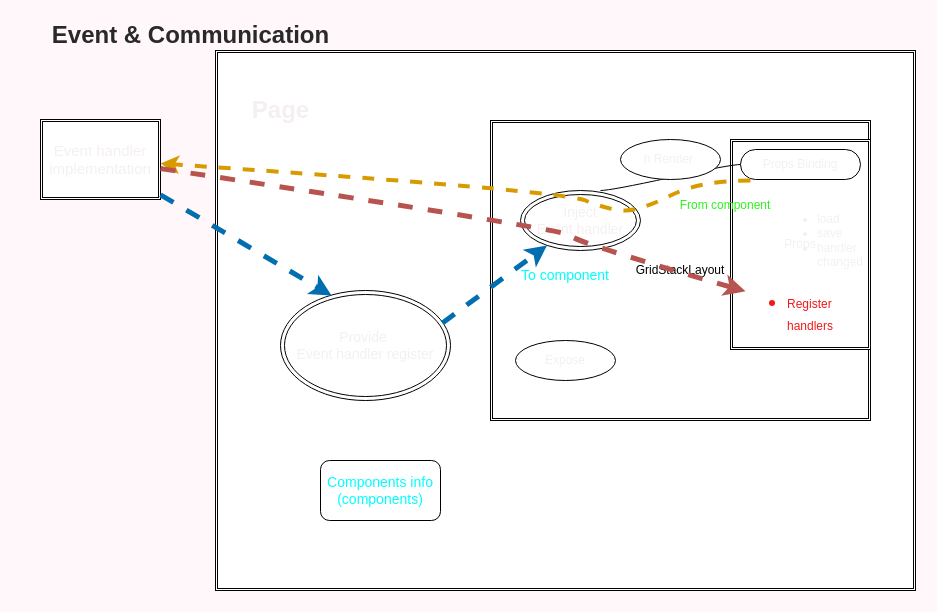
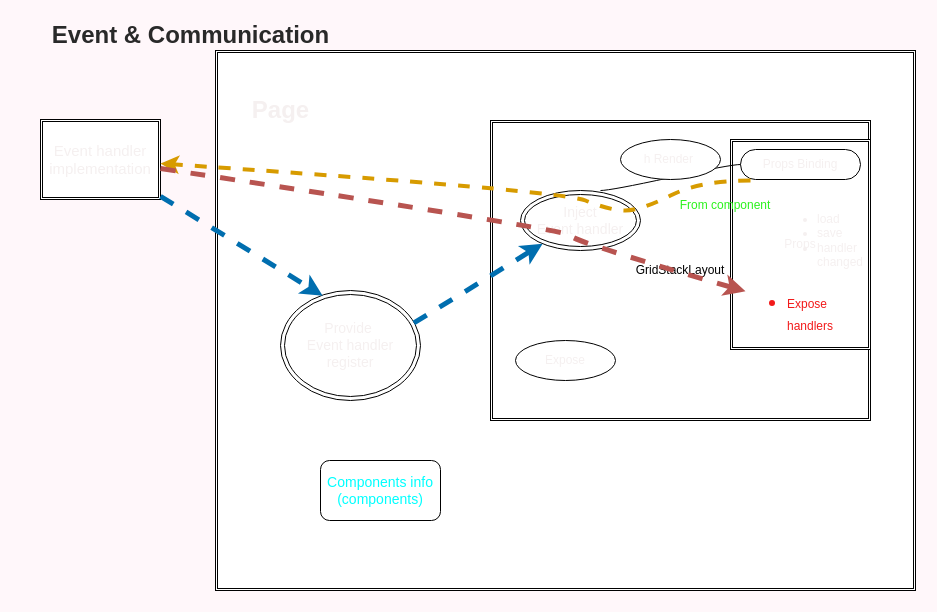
- <mxCell id="18" value="&lt;font color=&quot;#00ffff&quot; style=&quot;font-size: 14px;&quot;&gt;To component&lt;/font&gt;" style="text;html=1;strokeColor=none;fillColor=none;align=center;verticalAlign=middle;whiteSpace=wrap;rounded=0;fontSize=12;fontColor=#F21A1A;" vertex="1" parent="1"><mxGeometry x="500" y="260" width="130" height="30" as="geometry" /></mxCell>
- <mxCell id="15" value="&lt;ul&gt;&lt;li&gt;&lt;font style=&quot;font-size: 12px;&quot;&gt;Register handlers&lt;/font&gt;&lt;/li&gt;&lt;/ul&gt;" style="text;strokeColor=none;fillColor=none;html=1;whiteSpace=wrap;verticalAlign=middle;overflow=hidden;fontSize=19;fontColor=#F21A1A;" vertex="1" parent="1"><mxGeometry x="745" y="269" width="125" height="80" as="geometry" /></mxCell>
+ <mxCell id="15" value="&lt;ul&gt;&lt;li&gt;&lt;font style=&quot;font-size: 12px;&quot;&gt;Expose handlers&lt;/font&gt;&lt;/li&gt;&lt;/ul&gt;" style="text;strokeColor=none;fillColor=none;html=1;whiteSpace=wrap;verticalAlign=middle;overflow=hidden;fontSize=19;fontColor=#F21A1A;" vertex="1" parent="1"><mxGeometry x="745" y="269" width="125" height="80" as="geometry" /></mxCell>
- <mxCell id="7" value="&lt;font style=&quot;font-size: 14px;&quot;&gt;Provide&amp;nbsp;&lt;br&gt;Event handler register&lt;/font&gt;" style="ellipse;shape=doubleEllipse;whiteSpace=wrap;html=1;fontColor=#f5f0f0;" vertex="1" parent="1"><mxGeometry x="280" y="290" width="170" height="110" as="geometry" /></mxCell>
+ <mxCell id="7" value="&lt;font style=&quot;font-size: 14px;&quot;&gt;Provide&amp;nbsp;&lt;br&gt;Event handler register&lt;/font&gt;" style="ellipse;shape=doubleEllipse;whiteSpace=wrap;html=1;fontColor=#f5f0f0;" vertex="1" parent="1"><mxGeometry x="280" y="290" width="140" height="110" as="geometry" /></mxCell>
